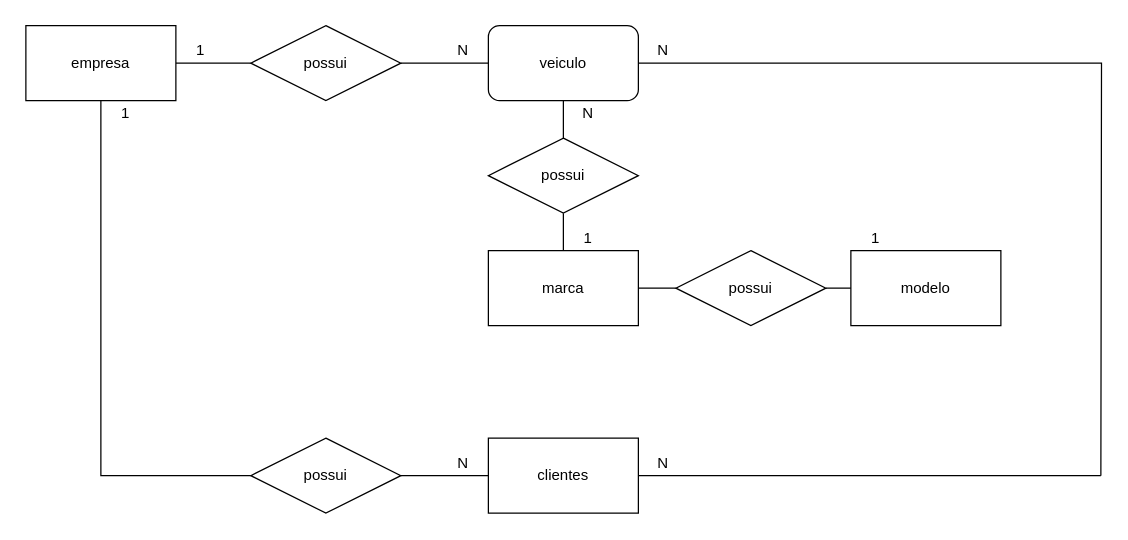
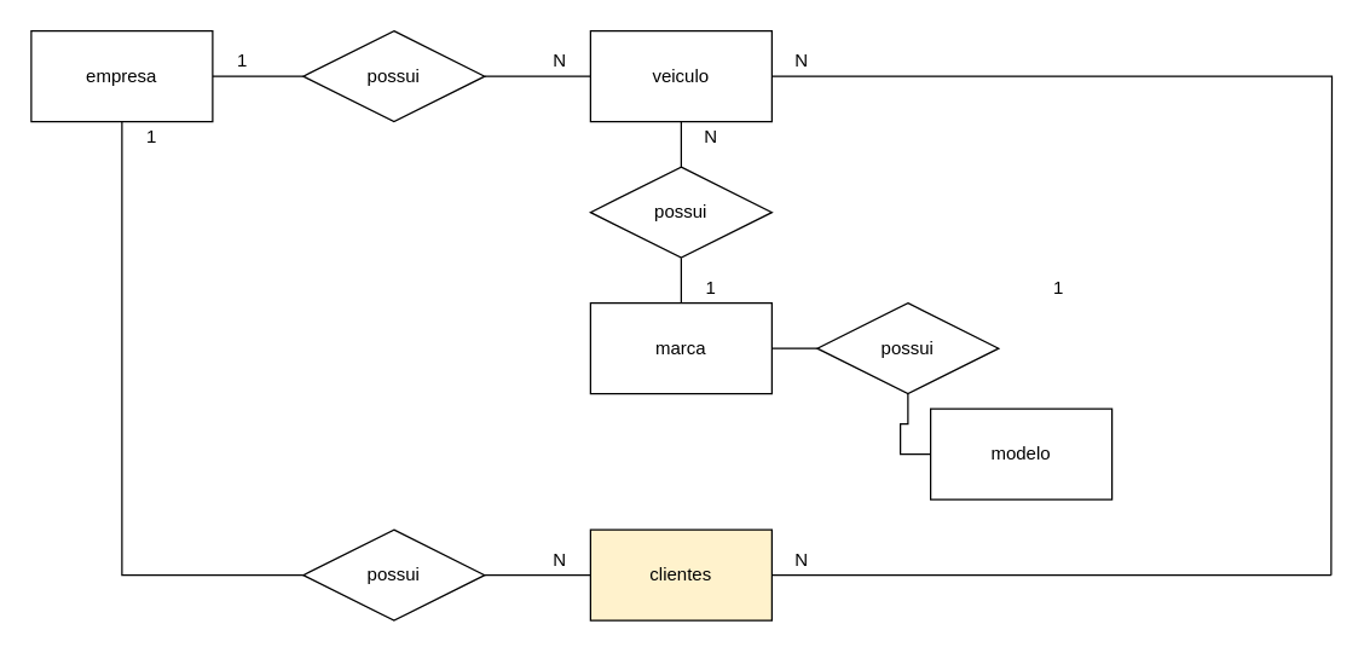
- <mxCell id="7" value="veiculo" style="whiteSpace=wrap;html=1;rounded=1;" vertex="1" parent="1"><mxGeometry x="390" y="20" width="120" height="60" as="geometry" /></mxCell>
+ <mxCell id="7" value="veiculo" style="rounded=0;whiteSpace=wrap;html=1;" vertex="1" parent="1"><mxGeometry x="390" y="20" width="120" height="60" as="geometry" /></mxCell>
- <mxCell id="17" value="modelo" style="rounded=0;whiteSpace=wrap;html=1;" vertex="1" parent="1"><mxGeometry x="680" y="200" width="120" height="60" as="geometry" /></mxCell>
+ <mxCell id="17" value="modelo" style="rounded=0;whiteSpace=wrap;html=1;" vertex="1" parent="1"><mxGeometry x="615" y="270" width="120" height="60" as="geometry" /></mxCell>
- <mxCell id="9" value="clientes" style="rounded=0;whiteSpace=wrap;html=1;" vertex="1" parent="1"><mxGeometry x="390" y="350" width="120" height="60" as="geometry" /></mxCell>
+ <mxCell id="9" value="clientes" style="rounded=0;whiteSpace=wrap;html=1;fillColor=#fff2cc;" vertex="1" parent="1"><mxGeometry x="390" y="350" width="120" height="60" as="geometry" /></mxCell>
